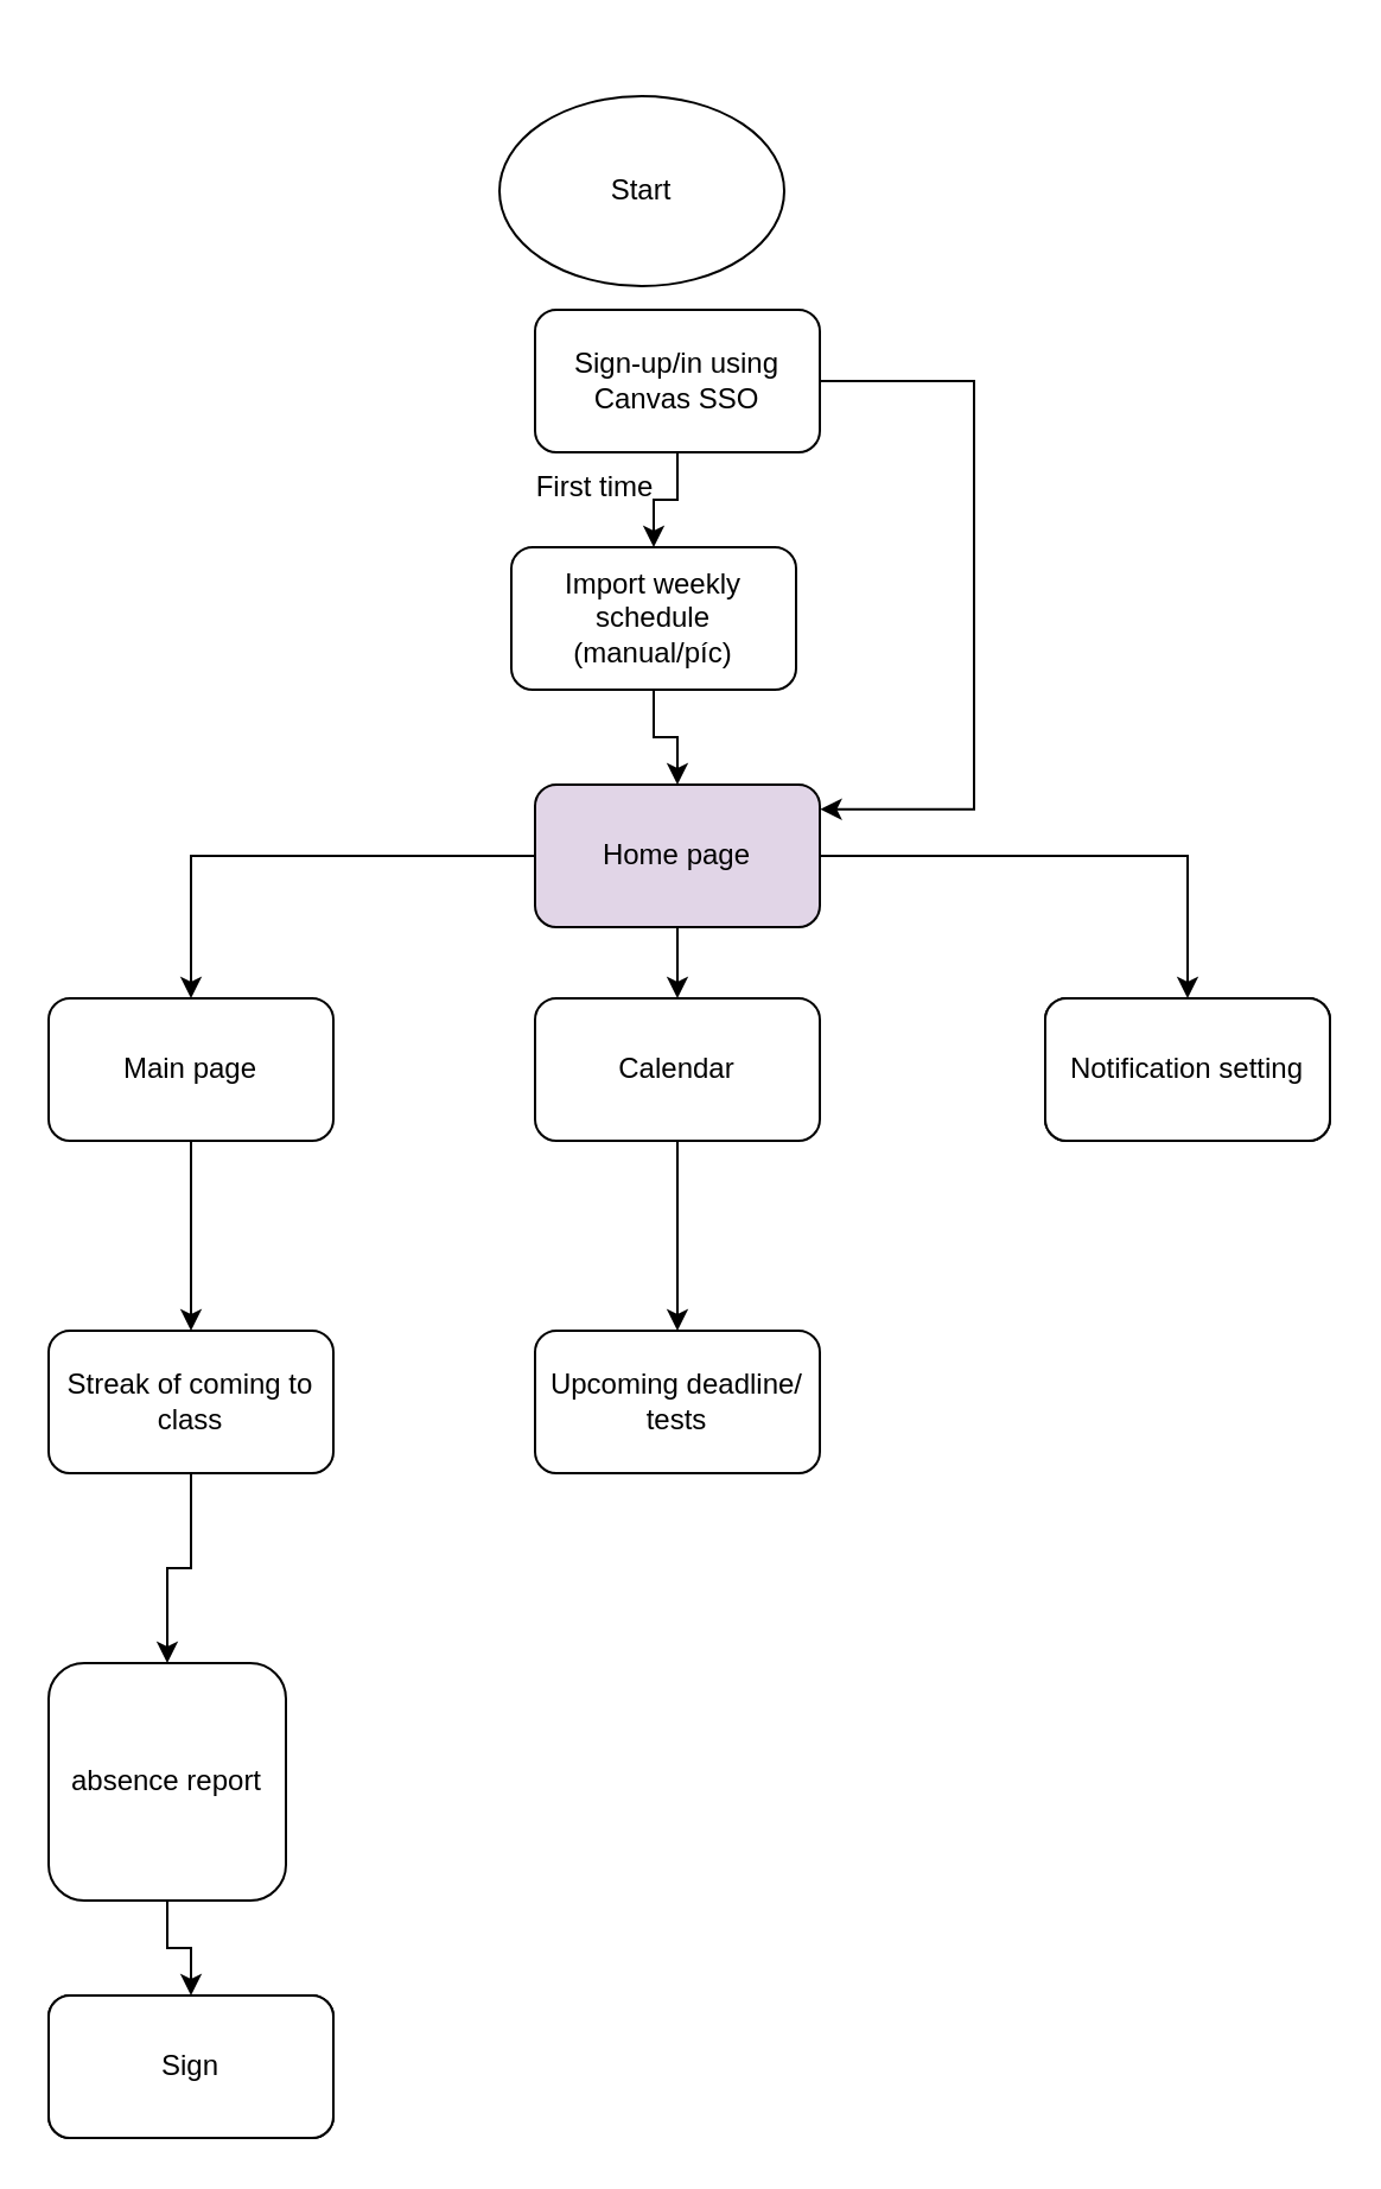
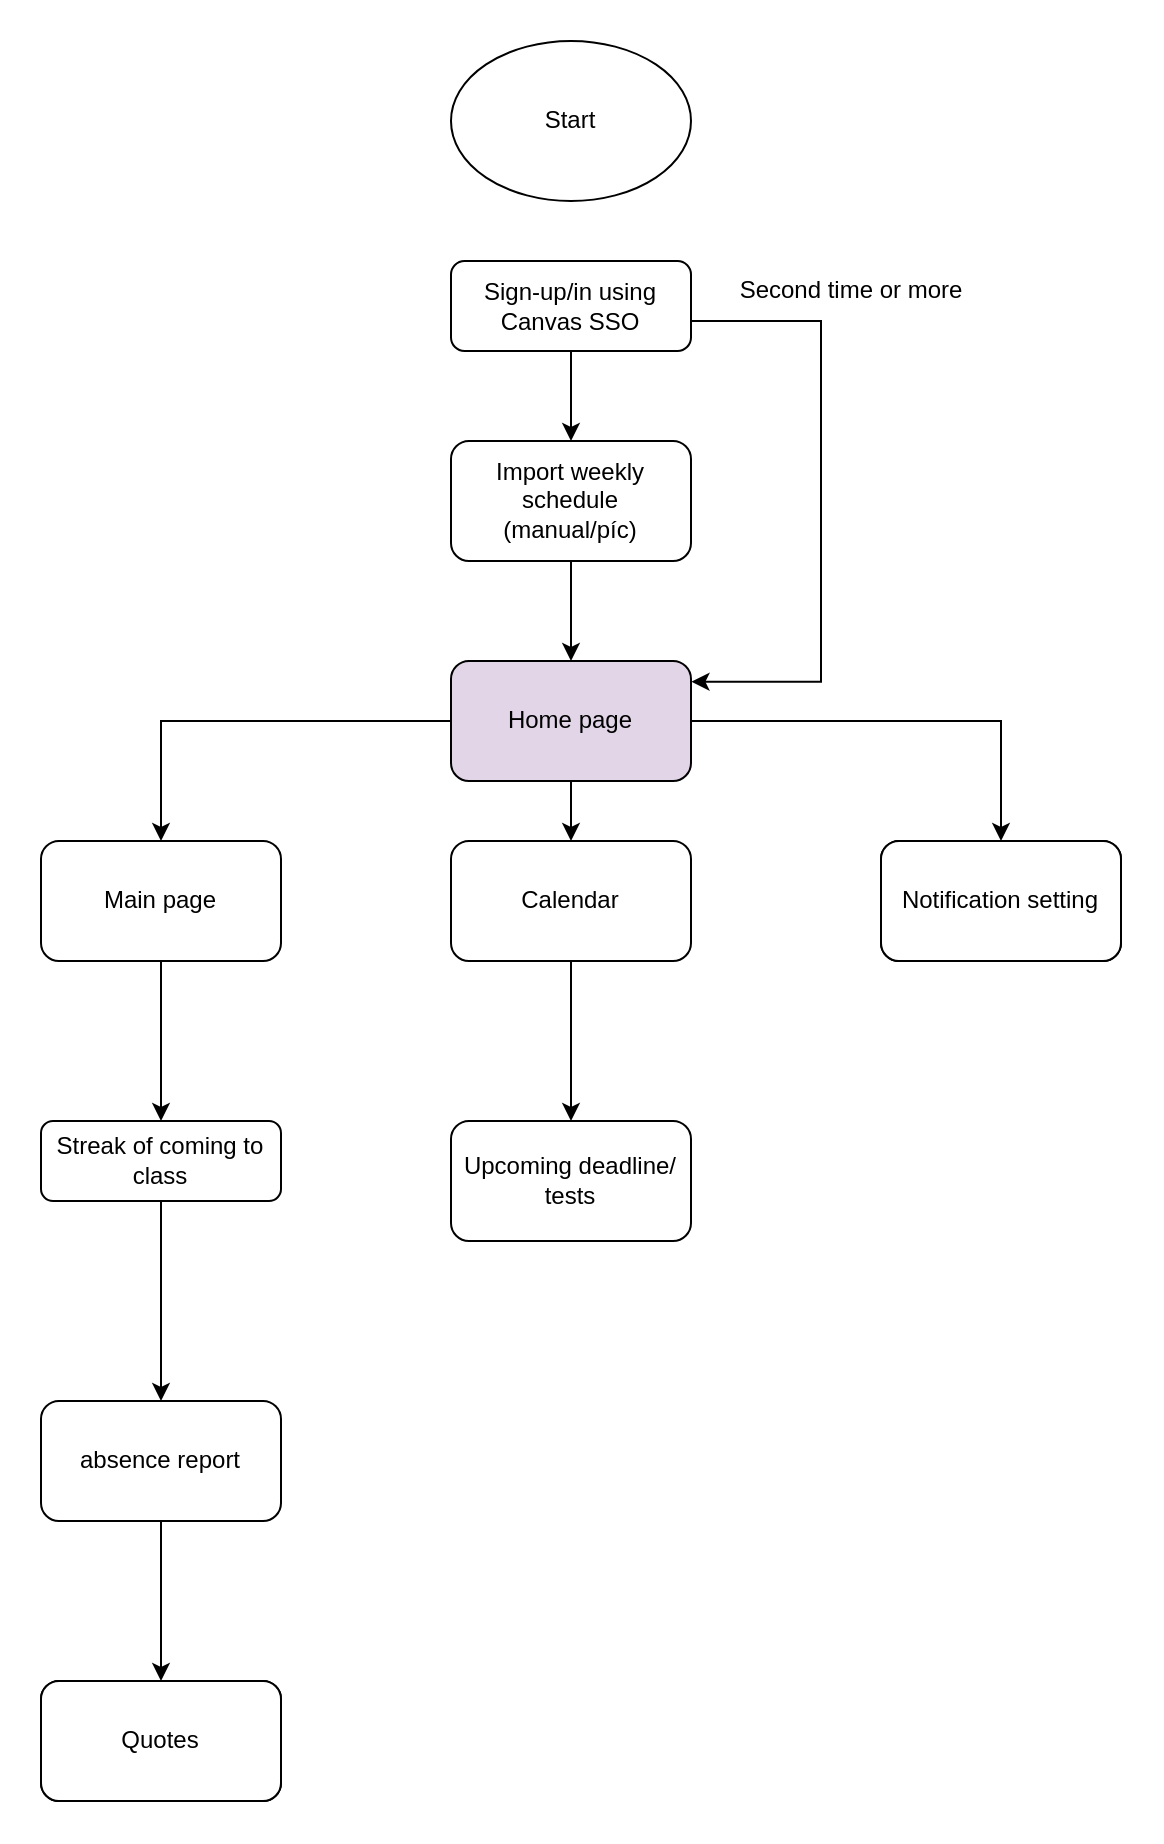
- <mxCell id="2" value="Start" style="ellipse;whiteSpace=wrap;html=1;" vertex="1" parent="1"><mxGeometry x="210" y="40" width="120" height="80" as="geometry" /></mxCell>
+ <mxCell id="2" value="Start" style="ellipse;whiteSpace=wrap;html=1;" vertex="1" parent="1"><mxGeometry x="225" y="20" width="120" height="80" as="geometry" /></mxCell>
+ <mxCell id="11" value="Second time or more" style="text;html=1;align=center;verticalAlign=middle;resizable=0;points=[];autosize=1;strokeColor=none;fillColor=none;" vertex="1" parent="1"><mxGeometry x="360" y="130" width="130" height="30" as="geometry" /></mxCell>
- <mxCell id="4" value="Sign-up/in using Canvas SSO" style="rounded=1;whiteSpace=wrap;html=1;" vertex="1" parent="1"><mxGeometry x="225" y="130" width="120" height="60" as="geometry" /></mxCell>
+ <mxCell id="4" value="Sign-up/in using Canvas SSO" style="rounded=1;whiteSpace=wrap;html=1;" vertex="1" parent="1"><mxGeometry x="225" y="130" width="120" height="45" as="geometry" /></mxCell>
- <mxCell id="13" value="First time" style="text;html=1;align=center;verticalAlign=middle;resizable=0;points=[];autosize=1;strokeColor=none;fillColor=none;" vertex="1" parent="1"><mxGeometry x="215" y="190" width="70" height="30" as="geometry" /></mxCell>
- <mxCell id="6" value="Import weekly schedule (manual/píc)" style="rounded=1;whiteSpace=wrap;html=1;" vertex="1" parent="1"><mxGeometry x="215" y="230" width="120" height="60" as="geometry" /></mxCell>
+ <mxCell id="6" value="Import weekly schedule (manual/píc)" style="rounded=1;whiteSpace=wrap;html=1;" vertex="1" parent="1"><mxGeometry x="225" y="220" width="120" height="60" as="geometry" /></mxCell>
- <mxCell id="17" value="Streak of coming to class" style="whiteSpace=wrap;html=1;rounded=1;" vertex="1" parent="1"><mxGeometry x="20" y="560" width="120" height="60" as="geometry" /></mxCell>
+ <mxCell id="17" value="Streak of coming to class" style="whiteSpace=wrap;html=1;rounded=1;" vertex="1" parent="1"><mxGeometry x="20" y="560" width="120" height="40" as="geometry" /></mxCell>
- <mxCell id="19" value="absence report" style="whiteSpace=wrap;html=1;rounded=1;" vertex="1" parent="1"><mxGeometry x="20" y="700" width="100" height="100" as="geometry" /></mxCell>
+ <mxCell id="19" value="absence report" style="whiteSpace=wrap;html=1;rounded=1;" vertex="1" parent="1"><mxGeometry x="20" y="700" width="120" height="60" as="geometry" /></mxCell>
- <mxCell id="23" value="Sign" style="whiteSpace=wrap;html=1;rounded=1;" vertex="1" parent="1"><mxGeometry x="20" y="840" width="120" height="60" as="geometry" /></mxCell>
+ <mxCell id="23" value="Quotes" style="whiteSpace=wrap;html=1;rounded=1;" vertex="1" parent="1"><mxGeometry x="20" y="840" width="120" height="60" as="geometry" /></mxCell>
